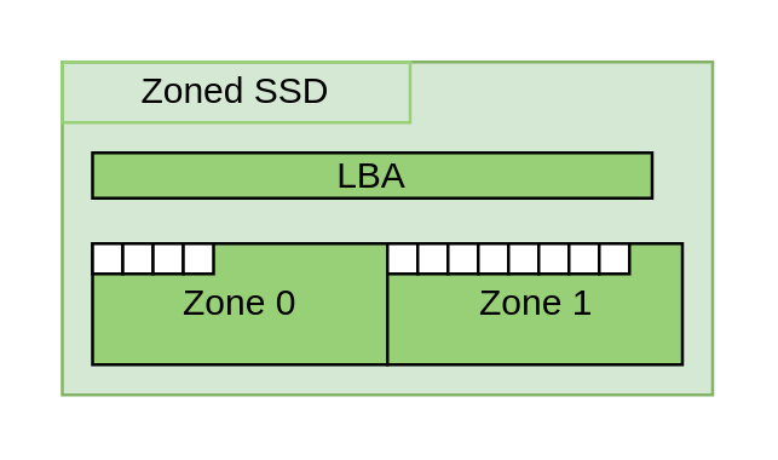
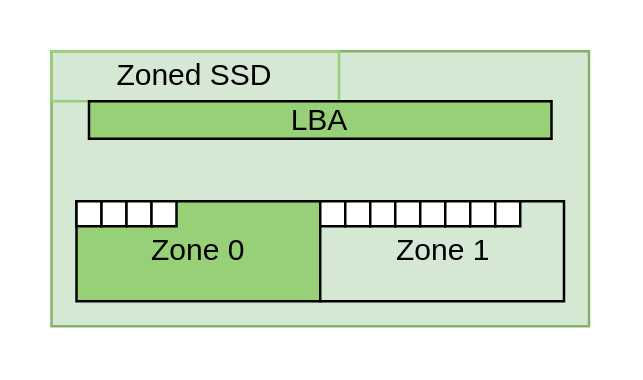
- <mxCell id="20" value="LBA" style="rounded=0;whiteSpace=wrap;html=1;fillColor=#97D077;" vertex="1" parent="1"><mxGeometry x="30" y="50" width="185" height="15" as="geometry" /></mxCell>
+ <mxCell id="20" value="LBA" style="rounded=0;whiteSpace=wrap;html=1;fillColor=#97D077;" vertex="1" parent="1"><mxGeometry x="35" y="40" width="185" height="15" as="geometry" /></mxCell>
- <mxCell id="11" value="Zone 1" style="rounded=0;whiteSpace=wrap;html=1;fillColor=#97D077;" vertex="1" parent="10"><mxGeometry width="97.5" height="40" as="geometry" /></mxCell>
+ <mxCell id="11" value="Zone 1" style="rounded=0;whiteSpace=wrap;html=1;fillColor=#d5e8d4;" vertex="1" parent="10"><mxGeometry width="97.5" height="40" as="geometry" /></mxCell>
